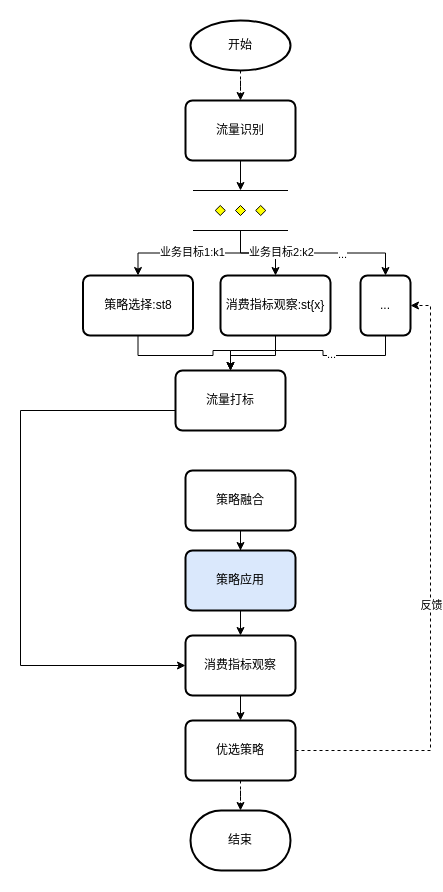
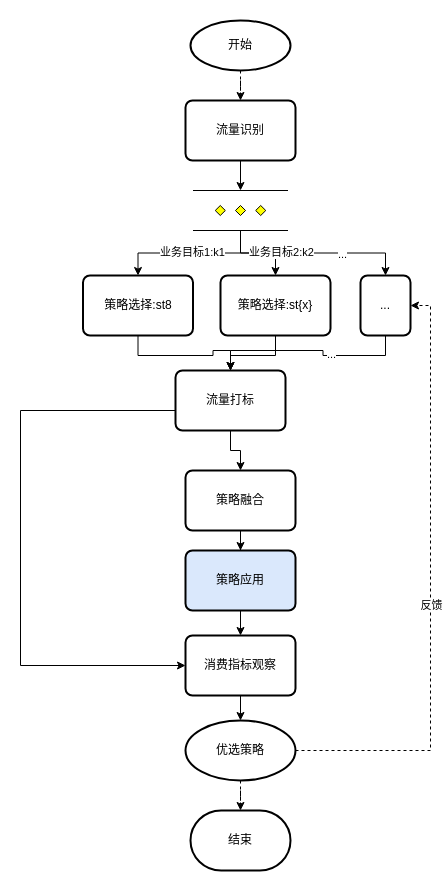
- <mxCell id="14" value="消费指标观察:st{x}" style="rounded=1;whiteSpace=wrap;html=1;absoluteArcSize=1;arcSize=14;strokeWidth=2;" vertex="1" parent="1"><mxGeometry x="220" y="275" width="110" height="60" as="geometry" /></mxCell>
+ <mxCell id="14" value="策略选择:st{x}" style="rounded=1;whiteSpace=wrap;html=1;absoluteArcSize=1;arcSize=14;strokeWidth=2;" vertex="1" parent="1"><mxGeometry x="220" y="275" width="110" height="60" as="geometry" /></mxCell>
+ <mxCell id="18" style="edgeStyle=orthogonalEdgeStyle;rounded=0;orthogonalLoop=1;jettySize=auto;html=1;exitX=0.5;exitY=1;exitDx=0;exitDy=0;" edge="1" parent="1" source="20" target="26"><mxGeometry relative="1" as="geometry" /></mxCell>
- <mxCell id="30" value="优选策略" style="rounded=1;whiteSpace=wrap;html=1;absoluteArcSize=1;arcSize=14;strokeWidth=2;" vertex="1" parent="1"><mxGeometry x="185" y="720" width="110" height="60" as="geometry" /></mxCell>
+ <mxCell id="30" value="优选策略" style="ellipse;whiteSpace=wrap;html=1;absoluteArcSize=1;arcSize=14;strokeWidth=2;" vertex="1" parent="1"><mxGeometry x="185" y="720" width="110" height="60" as="geometry" /></mxCell>
